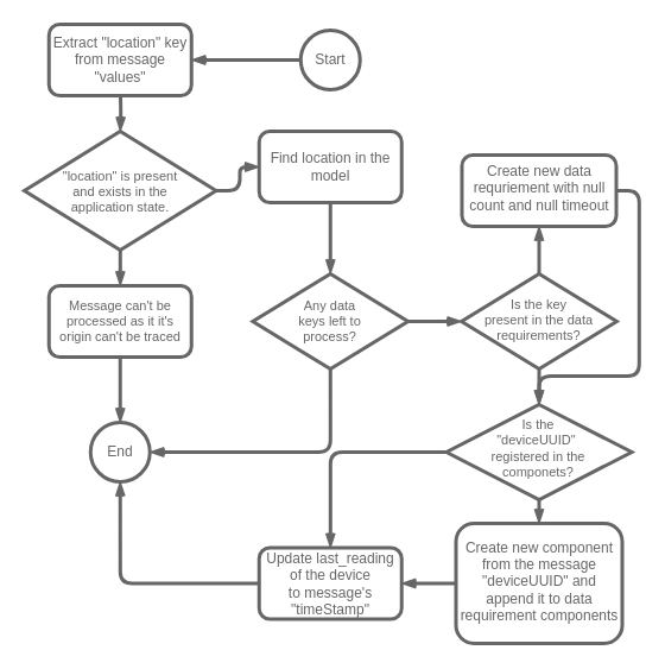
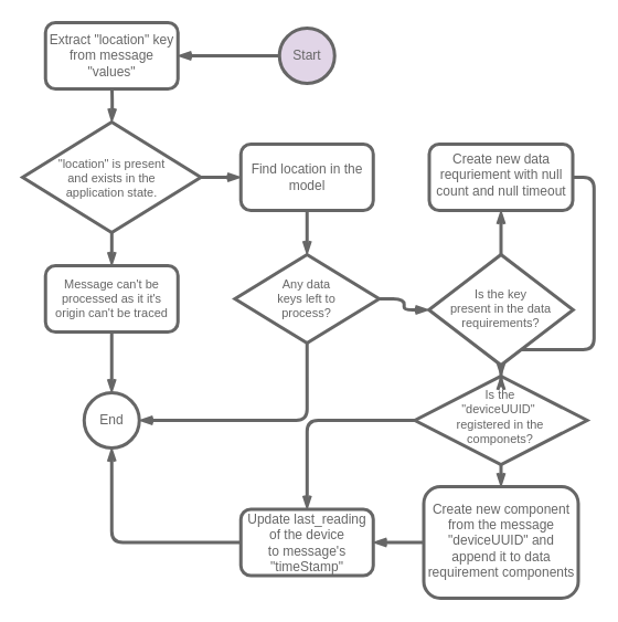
- <mxCell id="3" value="Start" style="ellipse;whiteSpace=wrap;html=1;aspect=fixed;strokeColor=#666666;fontColor=#666666;fillColor=#FFFFFF;strokeWidth=3;" vertex="1" parent="1"><mxGeometry x="252.75" y="25" width="50" height="50" as="geometry" /></mxCell>
+ <mxCell id="3" value="Start" style="ellipse;whiteSpace=wrap;html=1;aspect=fixed;strokeColor=#666666;fontColor=#666666;fillColor=#e1d5e7;strokeWidth=3;" vertex="1" parent="1"><mxGeometry x="252.75" y="25" width="50" height="50" as="geometry" /></mxCell>
- <mxCell id="12" value="&lt;font style=&quot;&quot; face=&quot;Helvetica&quot;&gt;Find location in the model&lt;/font&gt;" style="rounded=1;whiteSpace=wrap;html=1;strokeColor=#666666;fontColor=#666666;fillColor=#FFFFFF;strokeWidth=3;" vertex="1" parent="1"><mxGeometry x="217.75" y="110" width="120" height="60" as="geometry" /></mxCell>
+ <mxCell id="12" value="&lt;font style=&quot;&quot; face=&quot;Helvetica&quot;&gt;Find location in the model&lt;/font&gt;" style="rounded=1;whiteSpace=wrap;html=1;strokeColor=#666666;fontColor=#666666;fillColor=#FFFFFF;strokeWidth=3;" vertex="1" parent="1"><mxGeometry x="217.75" y="130" width="120" height="60" as="geometry" /></mxCell>
- <mxCell id="25" value="Is the key &lt;br&gt;present in the data requirements?" style="rhombus;whiteSpace=wrap;html=1;rounded=0;strokeColor=#666666;strokeWidth=3;align=center;verticalAlign=middle;fontFamily=Helvetica;fontSize=11;fontColor=#666666;fillColor=#FFFFFF;spacingTop=-3;" vertex="1" parent="1"><mxGeometry x="388.125" y="230" width="130.75" height="80" as="geometry" /></mxCell>
+ <mxCell id="25" value="Is the key &lt;br&gt;present in the data requirements?" style="rhombus;whiteSpace=wrap;html=1;rounded=0;strokeColor=#666666;strokeWidth=3;align=center;verticalAlign=middle;fontFamily=Helvetica;fontSize=11;fontColor=#666666;fillColor=#FFFFFF;spacingTop=-3;" vertex="1" parent="1"><mxGeometry x="388.125" y="230" width="130.75" height="100" as="geometry" /></mxCell>
